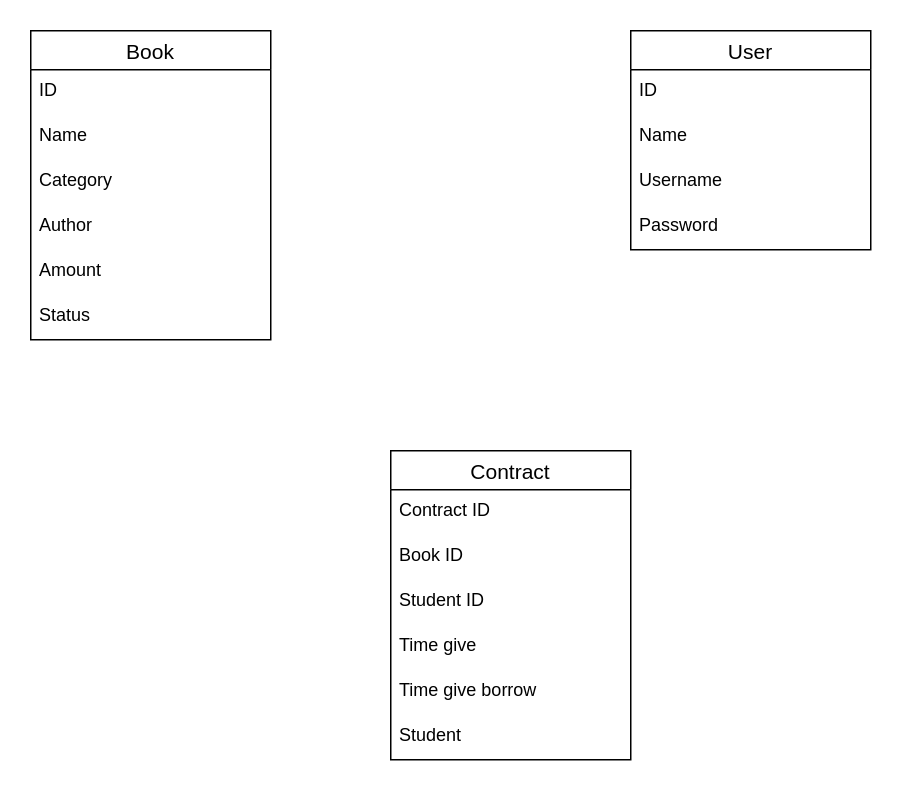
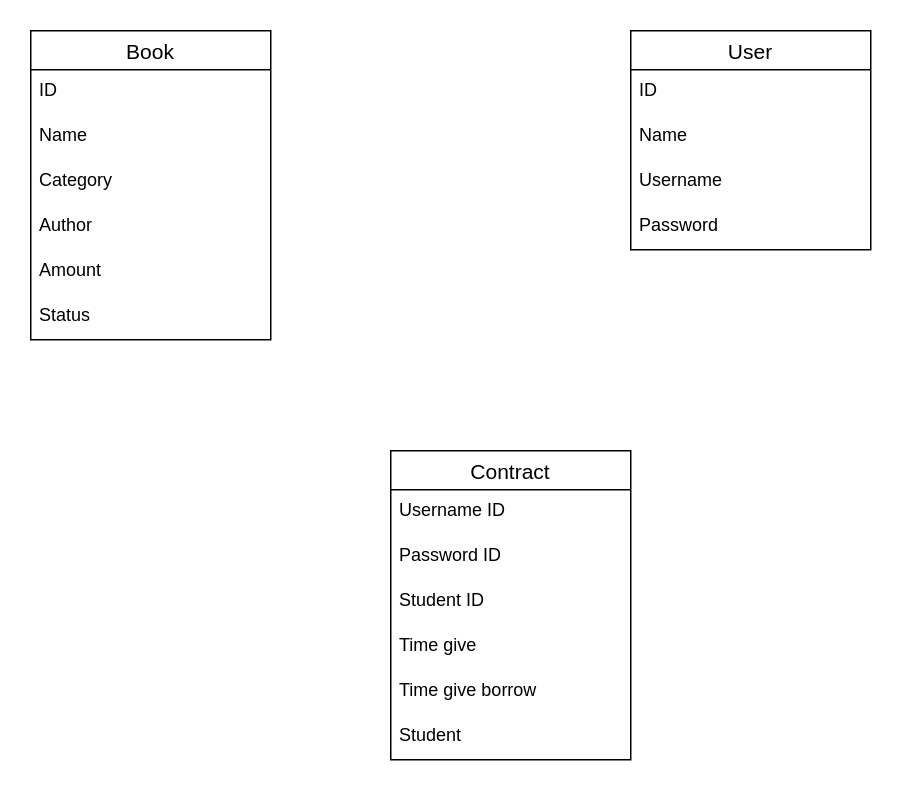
- <mxCell id="15" value="Contract ID" style="text;strokeColor=none;fillColor=none;spacingLeft=4;spacingRight=4;overflow=hidden;rotatable=0;points=[[0,0.5],[1,0.5]];portConstraint=eastwest;fontSize=12;" vertex="1" parent="14"><mxGeometry y="26" width="160" height="30" as="geometry" /></mxCell>
+ <mxCell id="15" value="Username ID" style="text;strokeColor=none;fillColor=none;spacingLeft=4;spacingRight=4;overflow=hidden;rotatable=0;points=[[0,0.5],[1,0.5]];portConstraint=eastwest;fontSize=12;" vertex="1" parent="14"><mxGeometry y="26" width="160" height="30" as="geometry" /></mxCell>
- <mxCell id="16" value="Book ID" style="text;strokeColor=none;fillColor=none;spacingLeft=4;spacingRight=4;overflow=hidden;rotatable=0;points=[[0,0.5],[1,0.5]];portConstraint=eastwest;fontSize=12;" vertex="1" parent="14"><mxGeometry y="56" width="160" height="30" as="geometry" /></mxCell>
+ <mxCell id="16" value="Password ID" style="text;strokeColor=none;fillColor=none;spacingLeft=4;spacingRight=4;overflow=hidden;rotatable=0;points=[[0,0.5],[1,0.5]];portConstraint=eastwest;fontSize=12;" vertex="1" parent="14"><mxGeometry y="56" width="160" height="30" as="geometry" /></mxCell>
